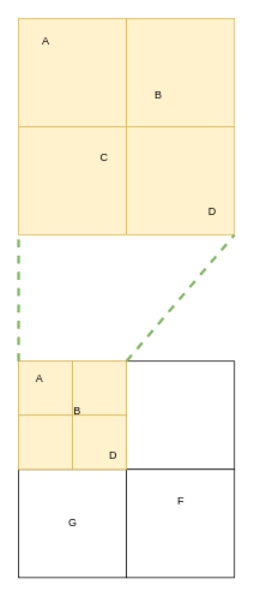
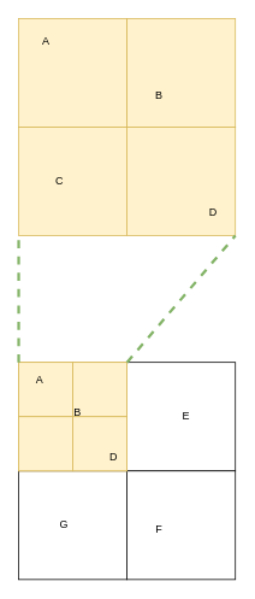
- <mxCell id="8" value="C" style="text;html=1;align=center;verticalAlign=middle;resizable=0;points=[];autosize=1;" vertex="1" parent="1"><mxGeometry x="100" y="160" width="30" height="30" as="geometry" /></mxCell>
+ <mxCell id="8" value="C" style="text;html=1;align=center;verticalAlign=middle;resizable=0;points=[];autosize=1;" vertex="1" parent="1"><mxGeometry x="50" y="185" width="30" height="30" as="geometry" /></mxCell>
+ <mxCell id="13" value="E" style="text;html=1;align=center;verticalAlign=middle;resizable=0;points=[];autosize=1;strokeColor=none;fillColor=none;" vertex="1" parent="1"><mxGeometry x="190" y="445" width="30" height="30" as="geometry" /></mxCell>
- <mxCell id="14" value="F" style="text;html=1;align=center;verticalAlign=middle;resizable=0;points=[];autosize=1;strokeColor=none;fillColor=none;" vertex="1" parent="1"><mxGeometry x="185" y="540" width="30" height="30" as="geometry" /></mxCell>
+ <mxCell id="14" value="F" style="text;html=1;align=center;verticalAlign=middle;resizable=0;points=[];autosize=1;strokeColor=none;fillColor=none;" vertex="1" parent="1"><mxGeometry x="160" y="570" width="30" height="30" as="geometry" /></mxCell>
- <mxCell id="15" value="G" style="text;html=1;align=center;verticalAlign=middle;resizable=0;points=[];autosize=1;strokeColor=none;fillColor=none;" vertex="1" parent="1"><mxGeometry x="65" y="565" width="30" height="30" as="geometry" /></mxCell>
+ <mxCell id="15" value="G" style="text;html=1;align=center;verticalAlign=middle;resizable=0;points=[];autosize=1;strokeColor=none;fillColor=none;" vertex="1" parent="1"><mxGeometry x="55" y="565" width="30" height="30" as="geometry" /></mxCell>
